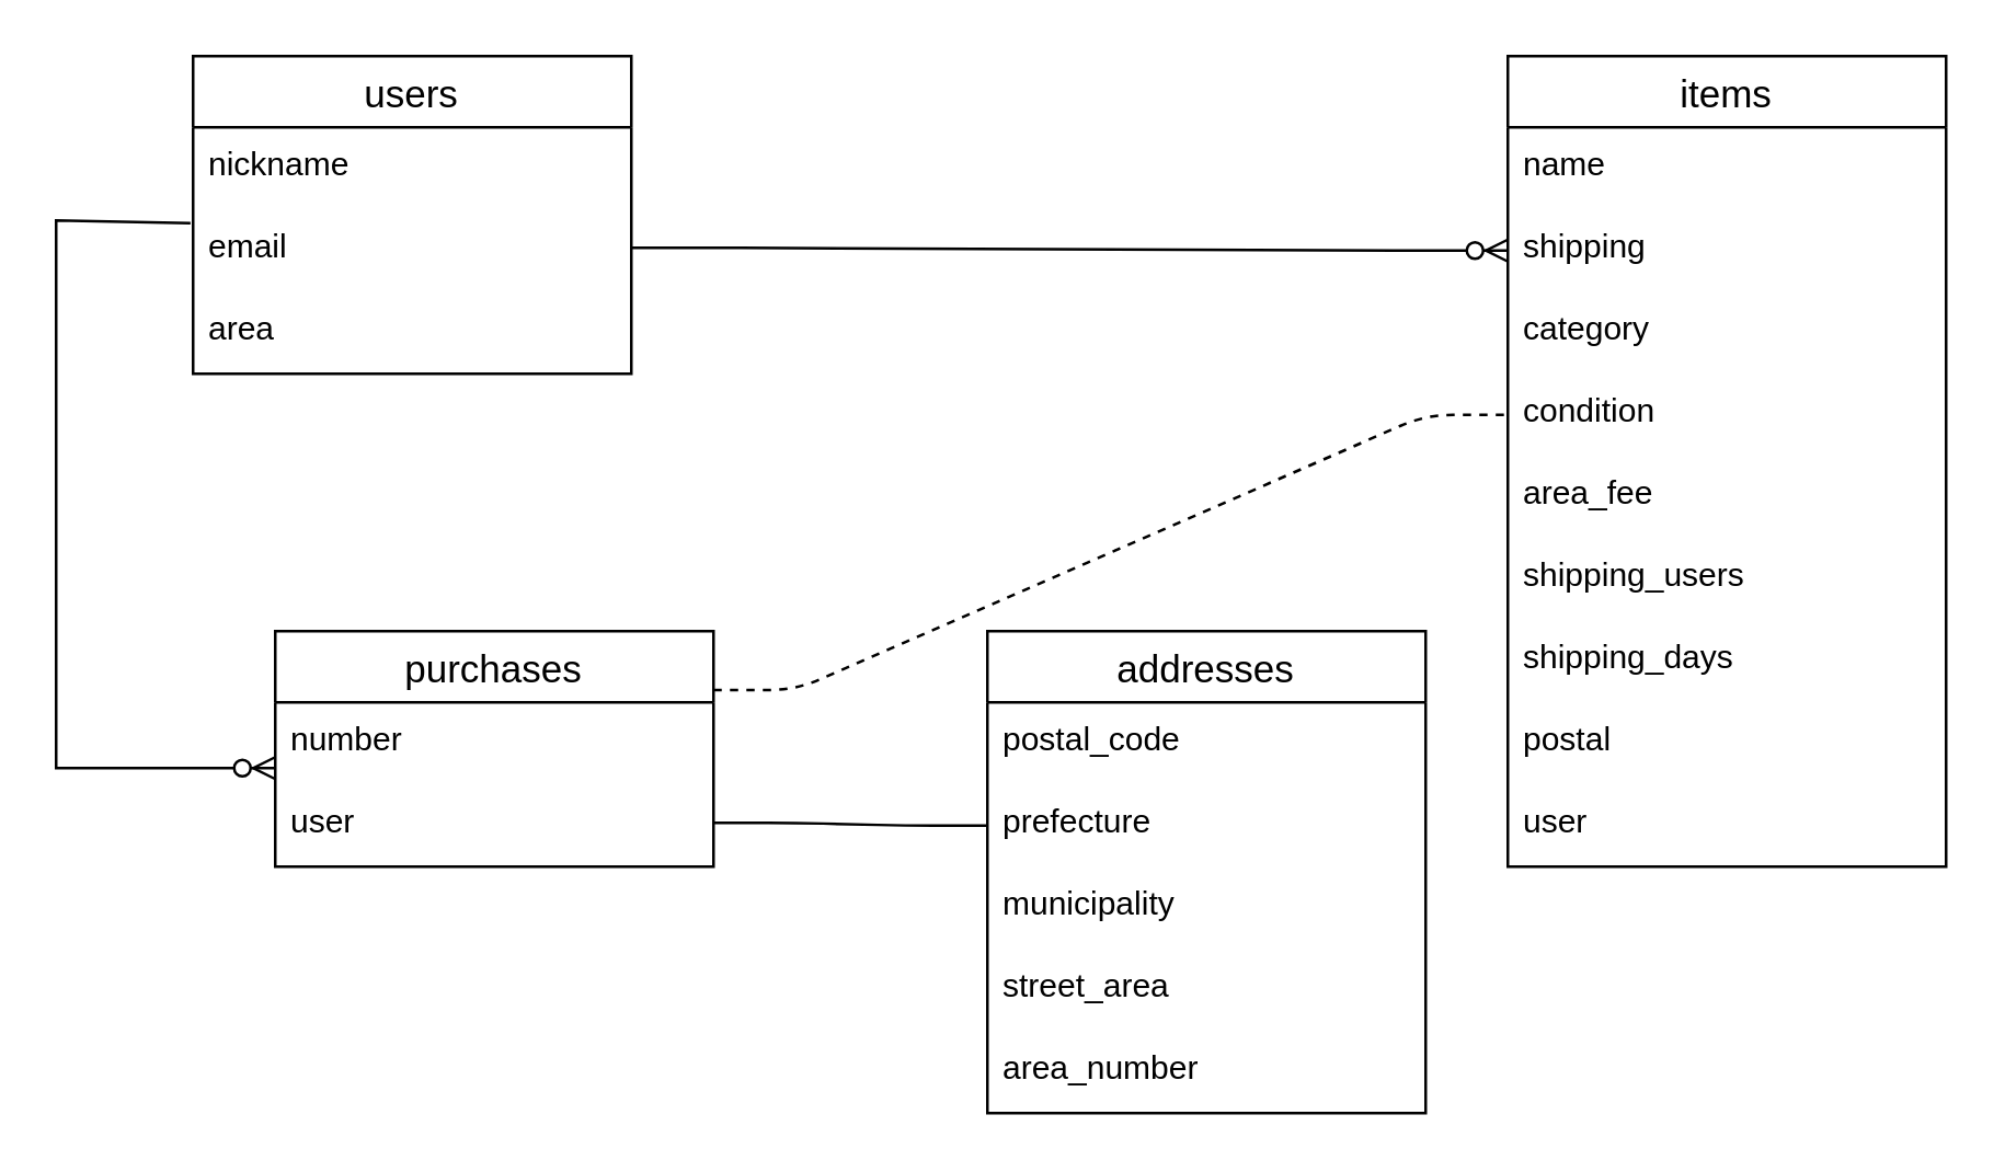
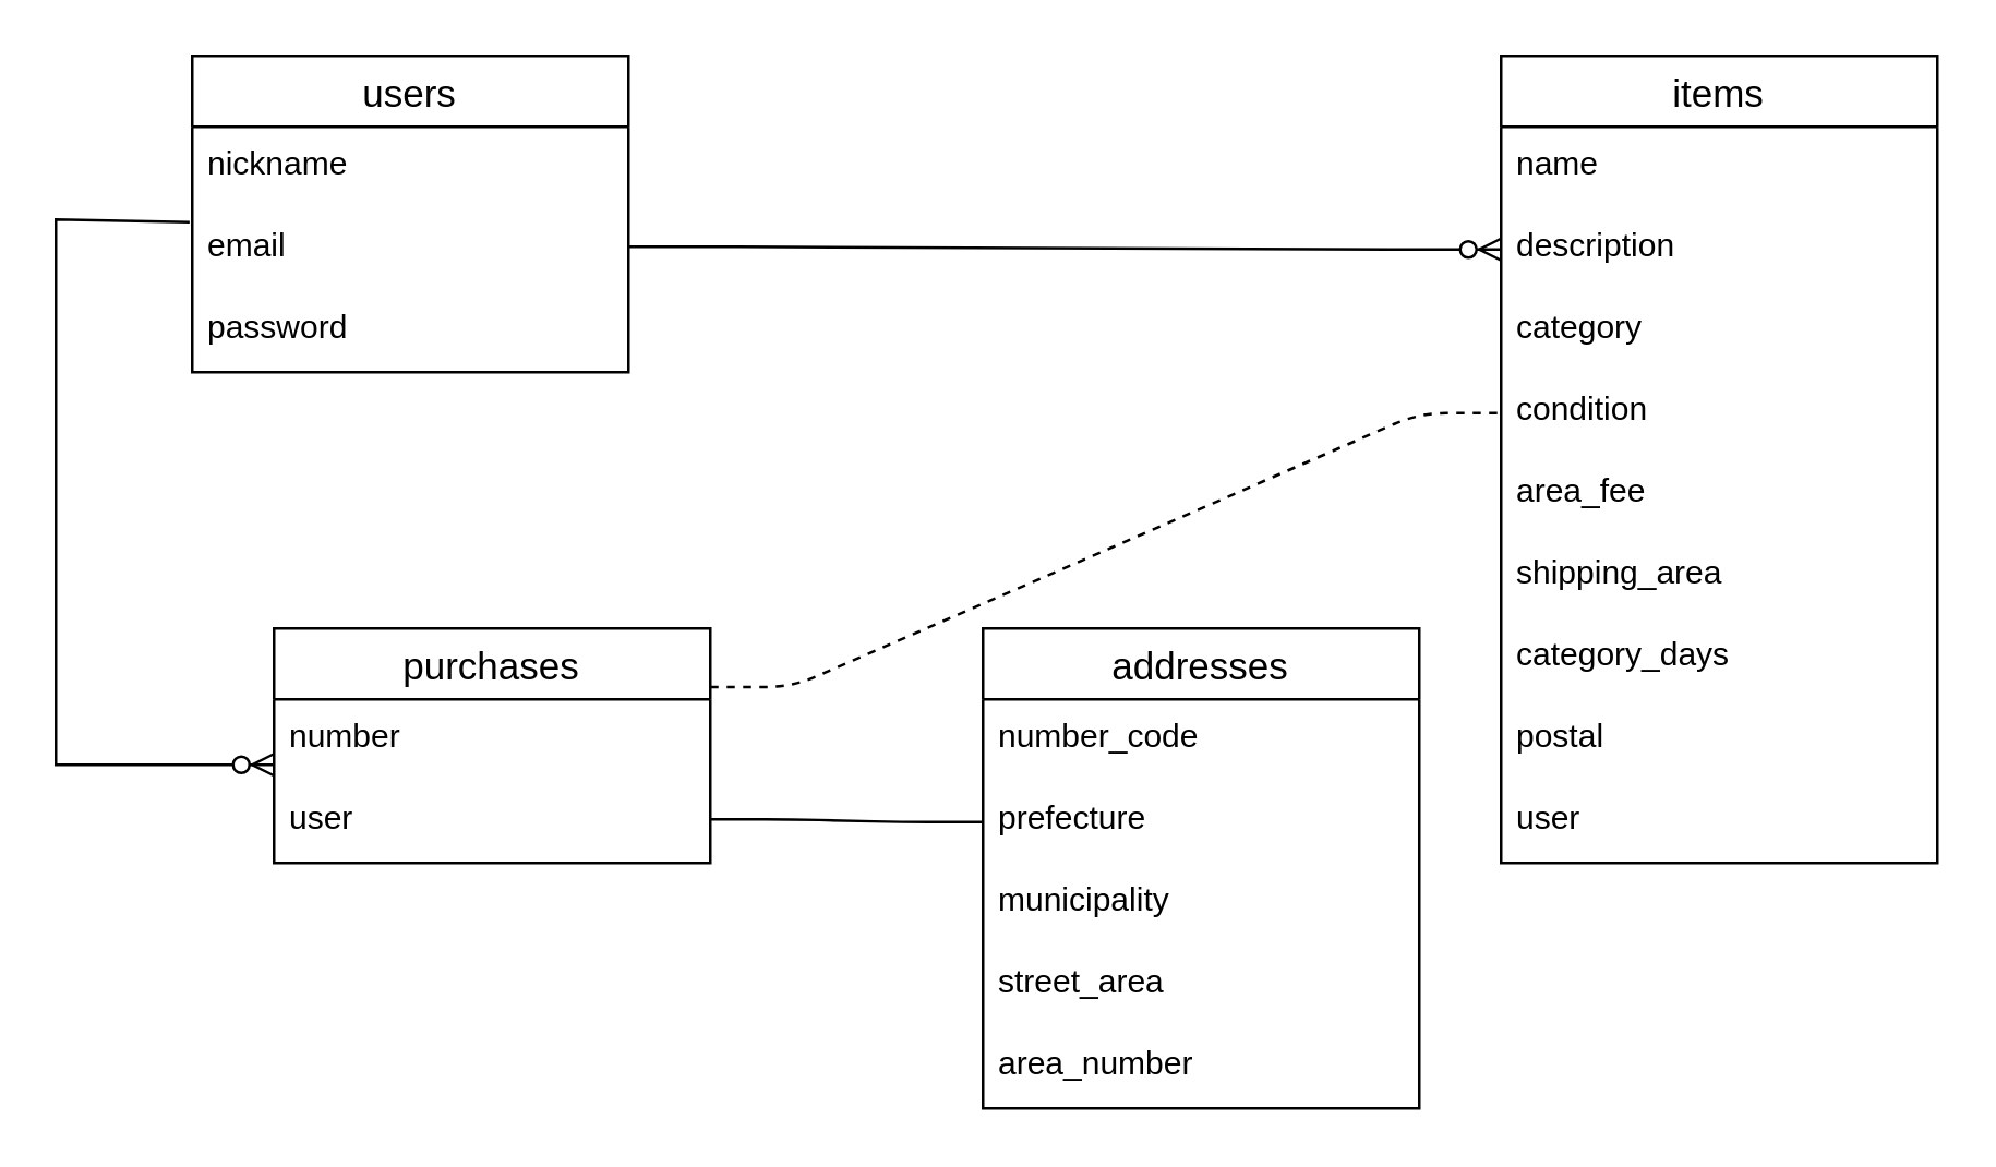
- <mxCell id="8" value="shipping" style="text;strokeColor=none;fillColor=none;spacingLeft=4;spacingRight=4;overflow=hidden;rotatable=0;points=[[0,0.5],[1,0.5]];portConstraint=eastwest;fontSize=12;" vertex="1" parent="6"><mxGeometry y="56" width="160" height="30" as="geometry" /></mxCell>
+ <mxCell id="8" value="description" style="text;strokeColor=none;fillColor=none;spacingLeft=4;spacingRight=4;overflow=hidden;rotatable=0;points=[[0,0.5],[1,0.5]];portConstraint=eastwest;fontSize=12;" vertex="1" parent="6"><mxGeometry y="56" width="160" height="30" as="geometry" /></mxCell>
- <mxCell id="5" value="area" style="text;strokeColor=none;fillColor=none;spacingLeft=4;spacingRight=4;overflow=hidden;rotatable=0;points=[[0,0.5],[1,0.5]];portConstraint=eastwest;fontSize=12;" vertex="1" parent="2"><mxGeometry y="86" width="160" height="30" as="geometry" /></mxCell>
+ <mxCell id="5" value="password" style="text;strokeColor=none;fillColor=none;spacingLeft=4;spacingRight=4;overflow=hidden;rotatable=0;points=[[0,0.5],[1,0.5]];portConstraint=eastwest;fontSize=12;" vertex="1" parent="2"><mxGeometry y="86" width="160" height="30" as="geometry" /></mxCell>
- <mxCell id="12" value="shipping_users" style="text;strokeColor=none;fillColor=none;spacingLeft=4;spacingRight=4;overflow=hidden;rotatable=0;points=[[0,0.5],[1,0.5]];portConstraint=eastwest;fontSize=12;" vertex="1" parent="6"><mxGeometry y="176" width="160" height="30" as="geometry" /></mxCell>
+ <mxCell id="12" value="shipping_area" style="text;strokeColor=none;fillColor=none;spacingLeft=4;spacingRight=4;overflow=hidden;rotatable=0;points=[[0,0.5],[1,0.5]];portConstraint=eastwest;fontSize=12;" vertex="1" parent="6"><mxGeometry y="176" width="160" height="30" as="geometry" /></mxCell>
- <mxCell id="13" value="shipping_days" style="text;strokeColor=none;fillColor=none;spacingLeft=4;spacingRight=4;overflow=hidden;rotatable=0;points=[[0,0.5],[1,0.5]];portConstraint=eastwest;fontSize=12;" vertex="1" parent="6"><mxGeometry y="206" width="160" height="30" as="geometry" /></mxCell>
+ <mxCell id="13" value="category_days" style="text;strokeColor=none;fillColor=none;spacingLeft=4;spacingRight=4;overflow=hidden;rotatable=0;points=[[0,0.5],[1,0.5]];portConstraint=eastwest;fontSize=12;" vertex="1" parent="6"><mxGeometry y="206" width="160" height="30" as="geometry" /></mxCell>
- <mxCell id="20" value="postal_code" style="text;strokeColor=none;fillColor=none;spacingLeft=4;spacingRight=4;overflow=hidden;rotatable=0;points=[[0,0.5],[1,0.5]];portConstraint=eastwest;fontSize=12;" vertex="1" parent="19"><mxGeometry y="26" width="160" height="30" as="geometry" /></mxCell>
+ <mxCell id="20" value="number_code" style="text;strokeColor=none;fillColor=none;spacingLeft=4;spacingRight=4;overflow=hidden;rotatable=0;points=[[0,0.5],[1,0.5]];portConstraint=eastwest;fontSize=12;" vertex="1" parent="19"><mxGeometry y="26" width="160" height="30" as="geometry" /></mxCell>
